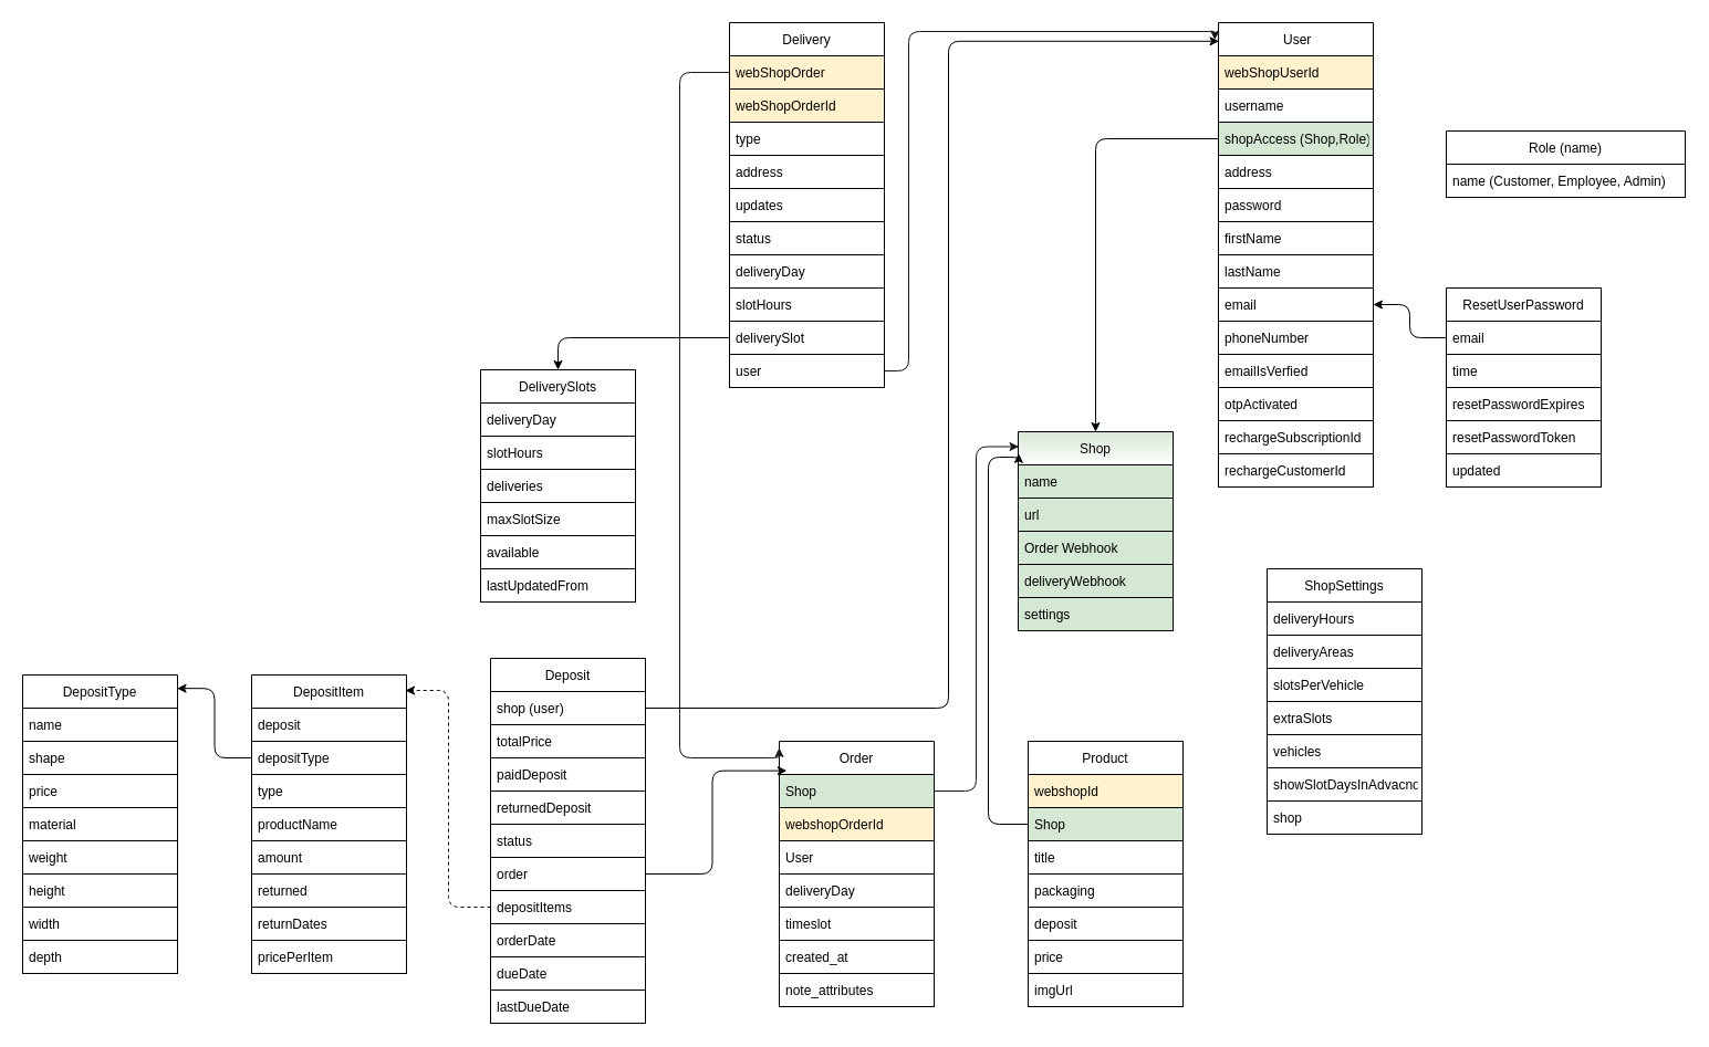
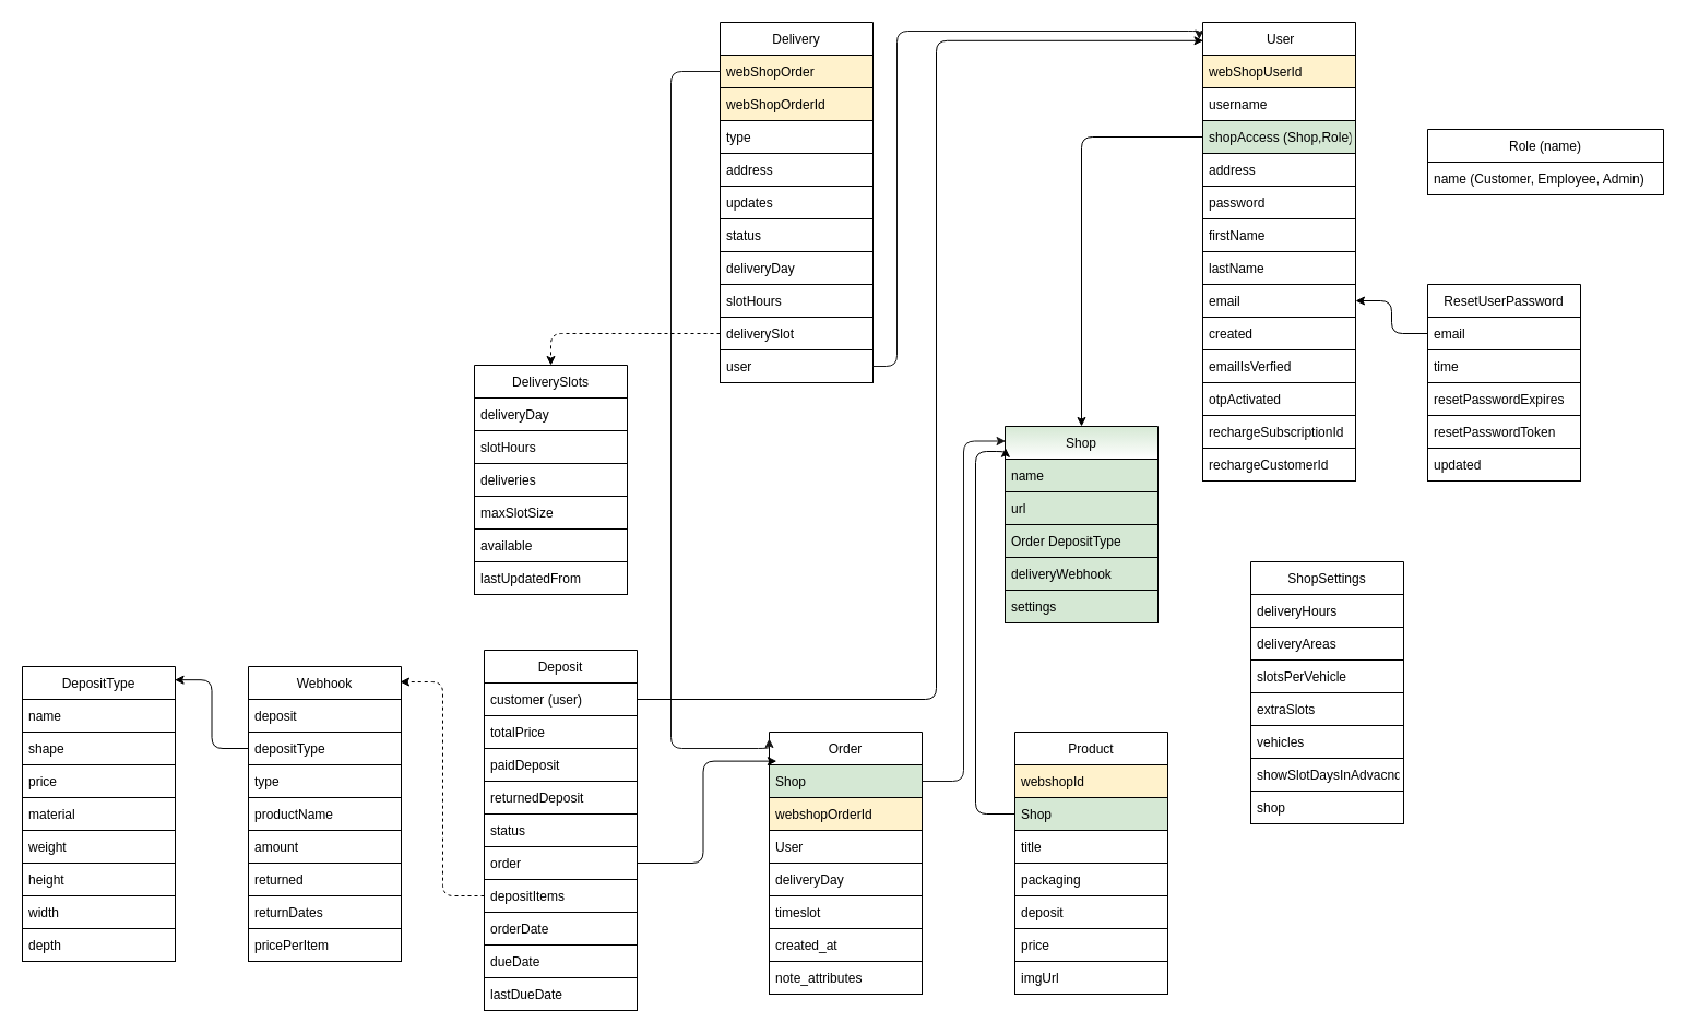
- <mxCell id="82" style="edgeStyle=orthogonalEdgeStyle;html=1;strokeColor=#000000;" edge="1" parent="1" source="64" target="40"><mxGeometry relative="1" as="geometry" /></mxCell>
+ <mxCell id="82" style="edgeStyle=orthogonalEdgeStyle;html=1;strokeColor=#000000;dashed=1;" edge="1" parent="1" source="64" target="40"><mxGeometry relative="1" as="geometry" /></mxCell>
- <mxCell id="19" value="phoneNumber" style="text;strokeColor=#000000;fillColor=none;align=left;verticalAlign=middle;spacingLeft=4;spacingRight=4;overflow=hidden;points=[[0,0.5],[1,0.5]];portConstraint=eastwest;rotatable=0;fontColor=#000000;labelBorderColor=none;labelBackgroundColor=none;" parent="10" vertex="1"><mxGeometry y="270" width="140" height="30" as="geometry" /></mxCell>
+ <mxCell id="19" value="created" style="text;strokeColor=#000000;fillColor=none;align=left;verticalAlign=middle;spacingLeft=4;spacingRight=4;overflow=hidden;points=[[0,0.5],[1,0.5]];portConstraint=eastwest;rotatable=0;fontColor=#000000;labelBorderColor=none;labelBackgroundColor=none;" parent="10" vertex="1"><mxGeometry y="270" width="140" height="30" as="geometry" /></mxCell>
- <mxCell id="27" value="Order Webhook" style="text;strokeColor=#000000;fillColor=#d5e8d4;align=left;verticalAlign=middle;spacingLeft=4;spacingRight=4;overflow=hidden;points=[[0,0.5],[1,0.5]];portConstraint=eastwest;rotatable=0;fontColor=#000000;labelBorderColor=none;labelBackgroundColor=none;" parent="24" vertex="1"><mxGeometry y="90" width="140" height="30" as="geometry" /></mxCell>
+ <mxCell id="27" value="Order DepositType" style="text;strokeColor=#000000;fillColor=#d5e8d4;align=left;verticalAlign=middle;spacingLeft=4;spacingRight=4;overflow=hidden;points=[[0,0.5],[1,0.5]];portConstraint=eastwest;rotatable=0;fontColor=#000000;labelBorderColor=none;labelBackgroundColor=none;" parent="24" vertex="1"><mxGeometry y="90" width="140" height="30" as="geometry" /></mxCell>
- <mxCell id="83" value="DepositItem" style="swimlane;fontStyle=0;childLayout=stackLayout;horizontal=1;startSize=30;horizontalStack=0;resizeParent=1;resizeParentMax=0;resizeLast=0;collapsible=1;marginBottom=0;fontColor=#000000;labelBorderColor=none;labelBackgroundColor=none;strokeColor=#000000;fillColor=default;gradientColor=#ffffff;" vertex="1" parent="1"><mxGeometry x="227" y="610" width="140" height="270" as="geometry" /></mxCell>
+ <mxCell id="83" value="Webhook" style="swimlane;fontStyle=0;childLayout=stackLayout;horizontal=1;startSize=30;horizontalStack=0;resizeParent=1;resizeParentMax=0;resizeLast=0;collapsible=1;marginBottom=0;fontColor=#000000;labelBorderColor=none;labelBackgroundColor=none;strokeColor=#000000;fillColor=default;gradientColor=#ffffff;" vertex="1" parent="1"><mxGeometry x="227" y="610" width="140" height="270" as="geometry" /></mxCell>
- <mxCell id="70" value="shop (user)" style="text;strokeColor=#000000;fillColor=none;align=left;verticalAlign=middle;spacingLeft=4;spacingRight=4;overflow=hidden;points=[[0,0.5],[1,0.5]];portConstraint=eastwest;rotatable=0;fontColor=#000000;labelBorderColor=none;labelBackgroundColor=none;" vertex="1" parent="69"><mxGeometry y="30" width="140" height="30" as="geometry" /></mxCell>
+ <mxCell id="70" value="customer (user)" style="text;strokeColor=#000000;fillColor=none;align=left;verticalAlign=middle;spacingLeft=4;spacingRight=4;overflow=hidden;points=[[0,0.5],[1,0.5]];portConstraint=eastwest;rotatable=0;fontColor=#000000;labelBorderColor=none;labelBackgroundColor=none;" vertex="1" parent="69"><mxGeometry y="30" width="140" height="30" as="geometry" /></mxCell>
